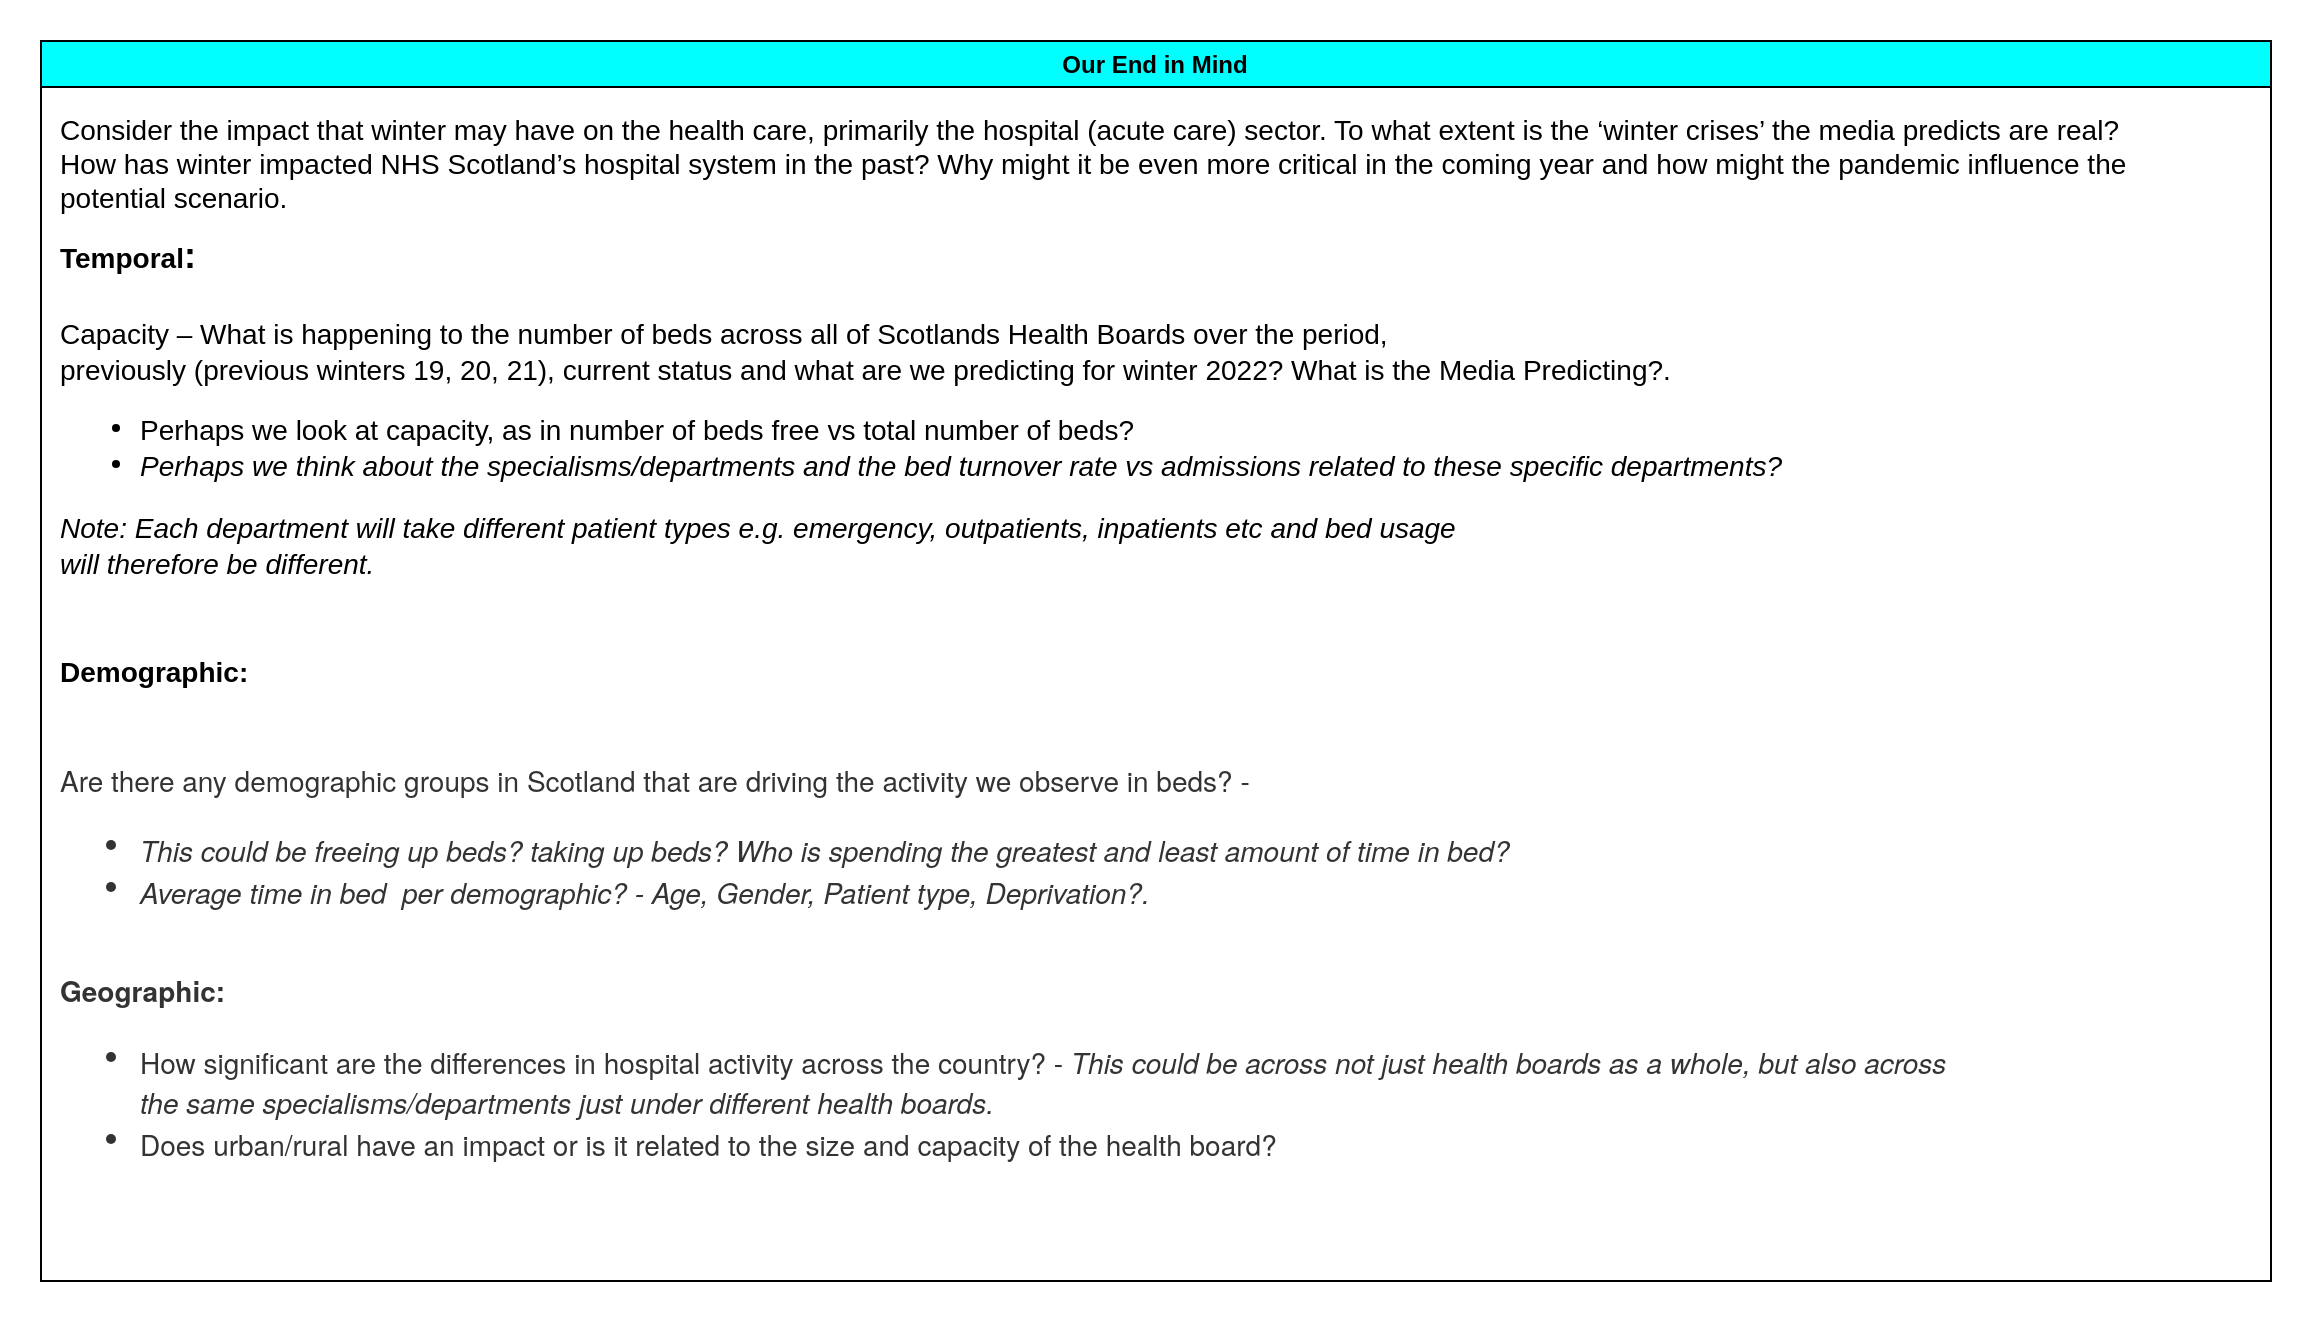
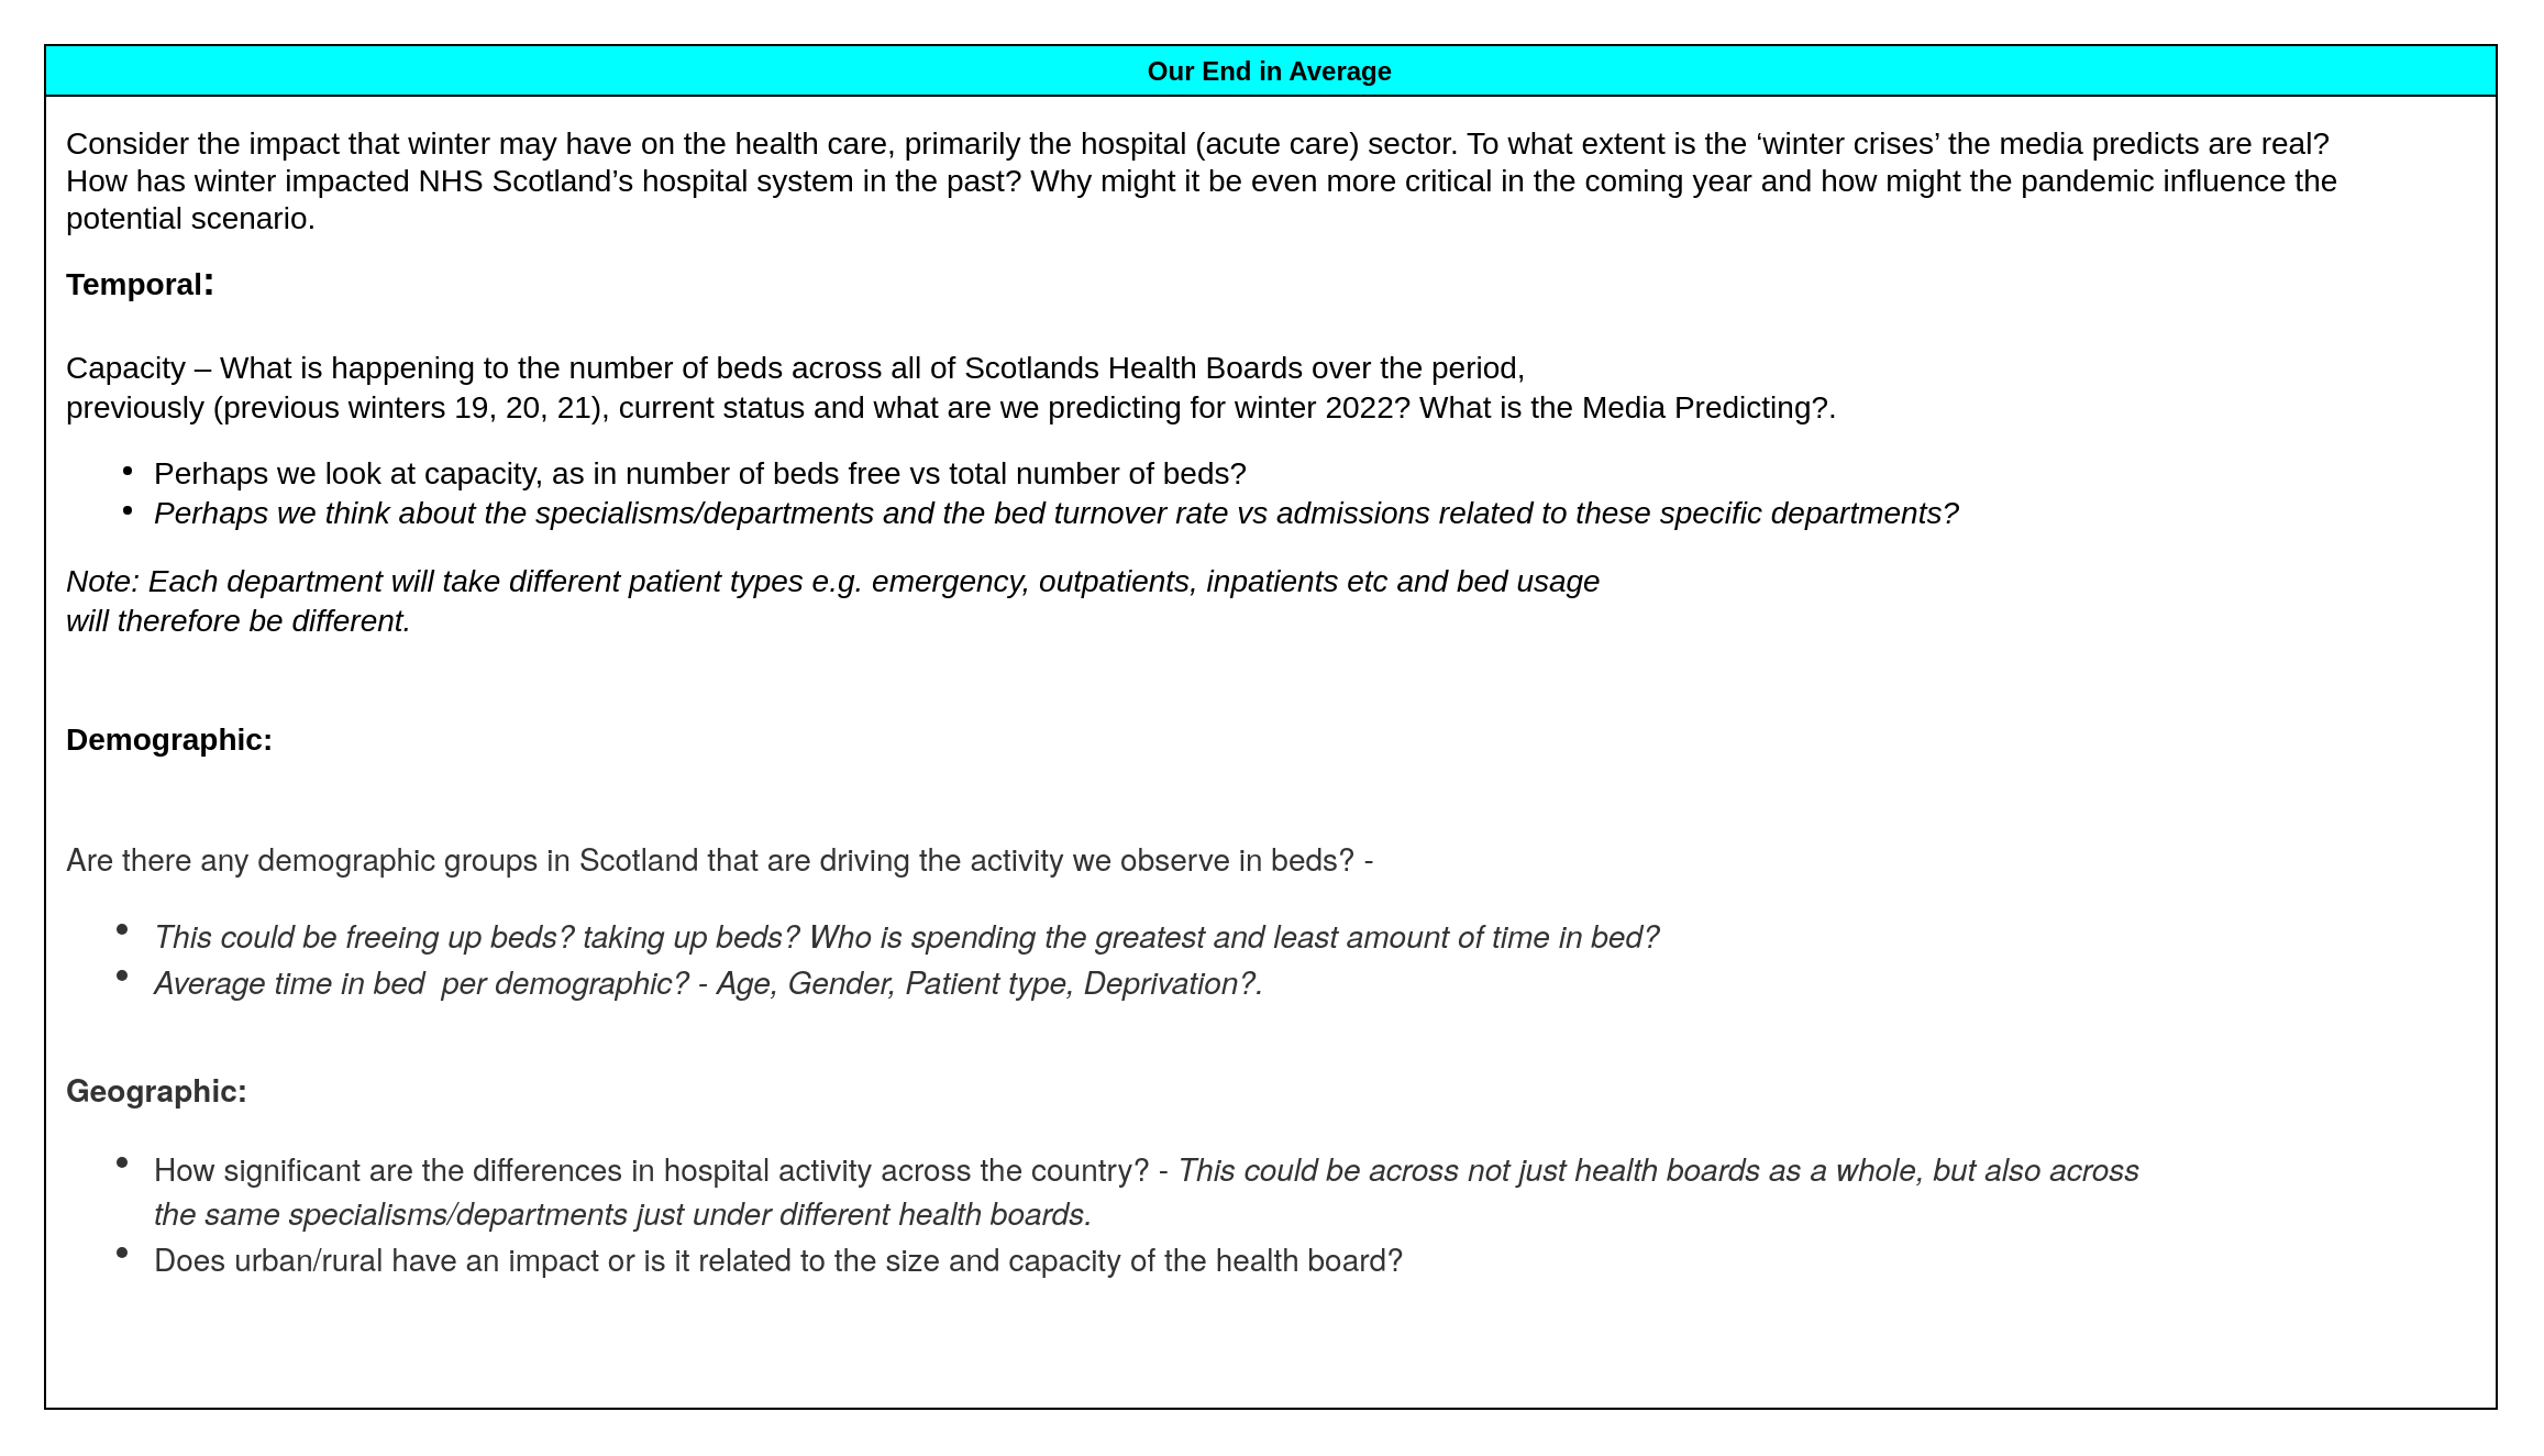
- <mxCell id="2" value="Our End in Mind" style="swimlane;fillColor=#00FFFF;" vertex="1" parent="1"><mxGeometry x="20" y="20" width="1115" height="620" as="geometry"><mxRectangle x="40" y="30" width="120" height="23" as="alternateBounds" /></mxGeometry></mxCell>
+ <mxCell id="2" value="Our End in Average" style="swimlane;fillColor=#00FFFF;" vertex="1" parent="1"><mxGeometry x="20" y="20" width="1115" height="620" as="geometry"><mxRectangle x="40" y="30" width="120" height="23" as="alternateBounds" /></mxGeometry></mxCell>
